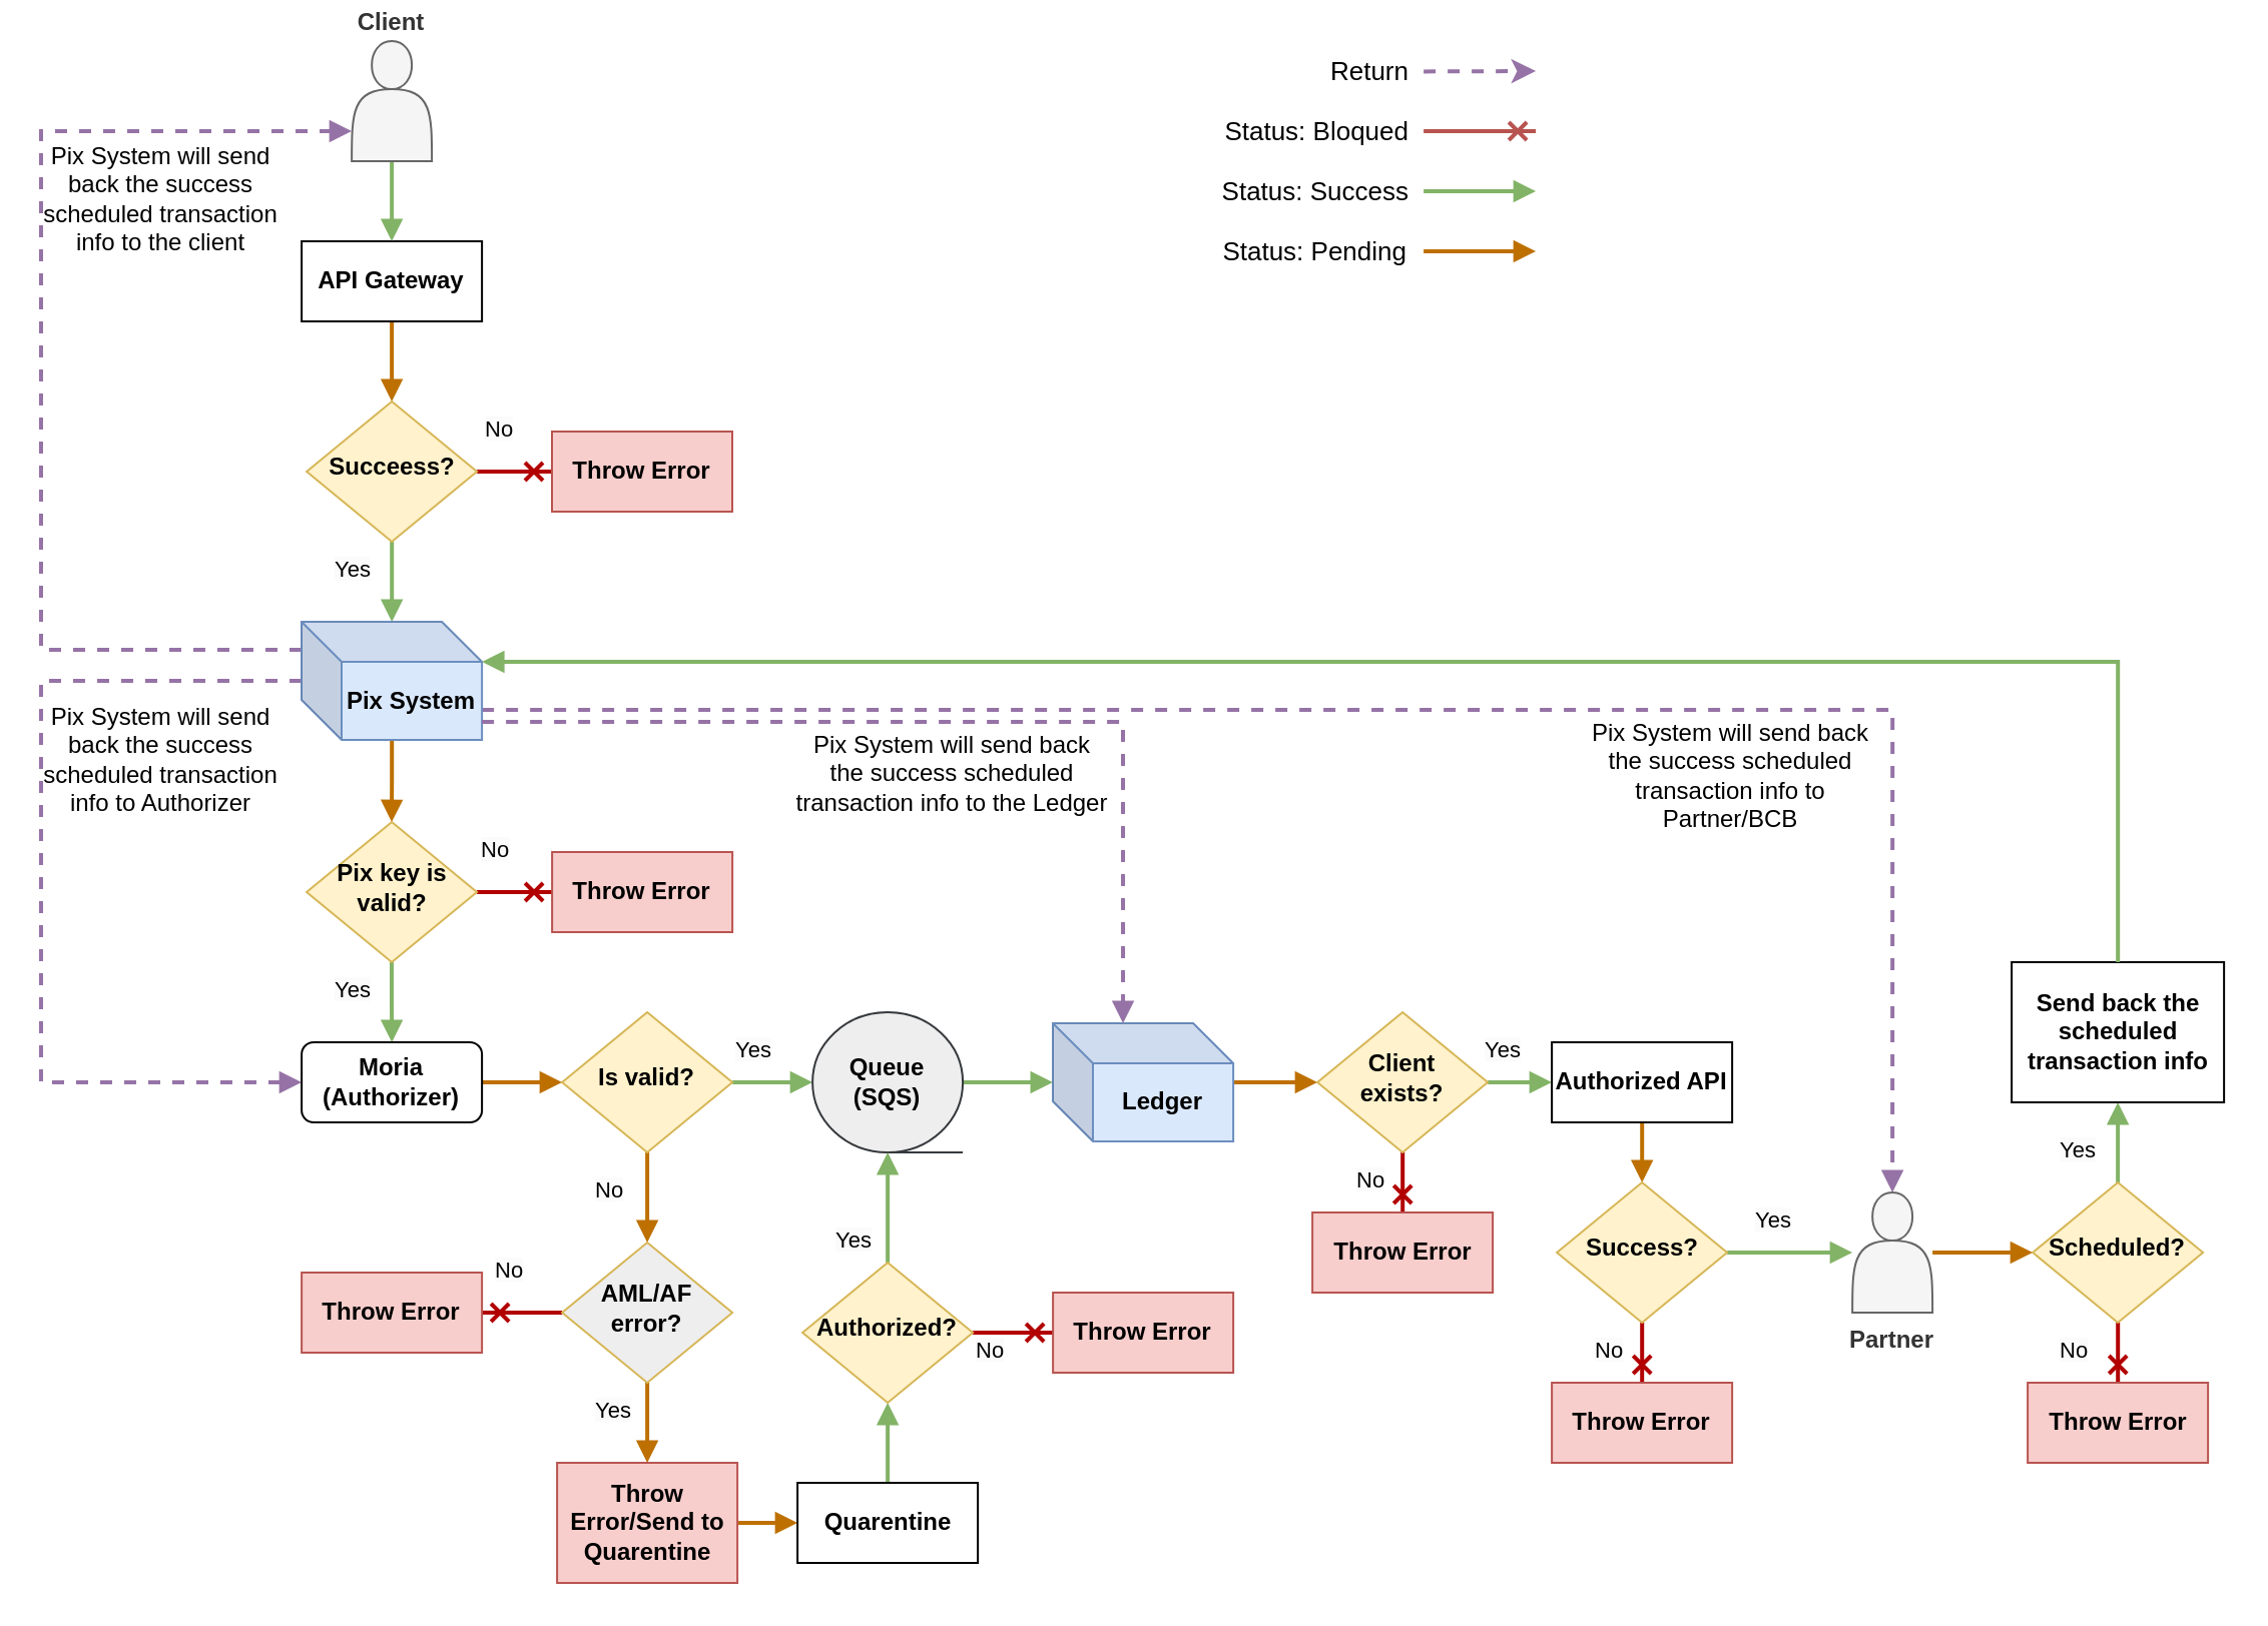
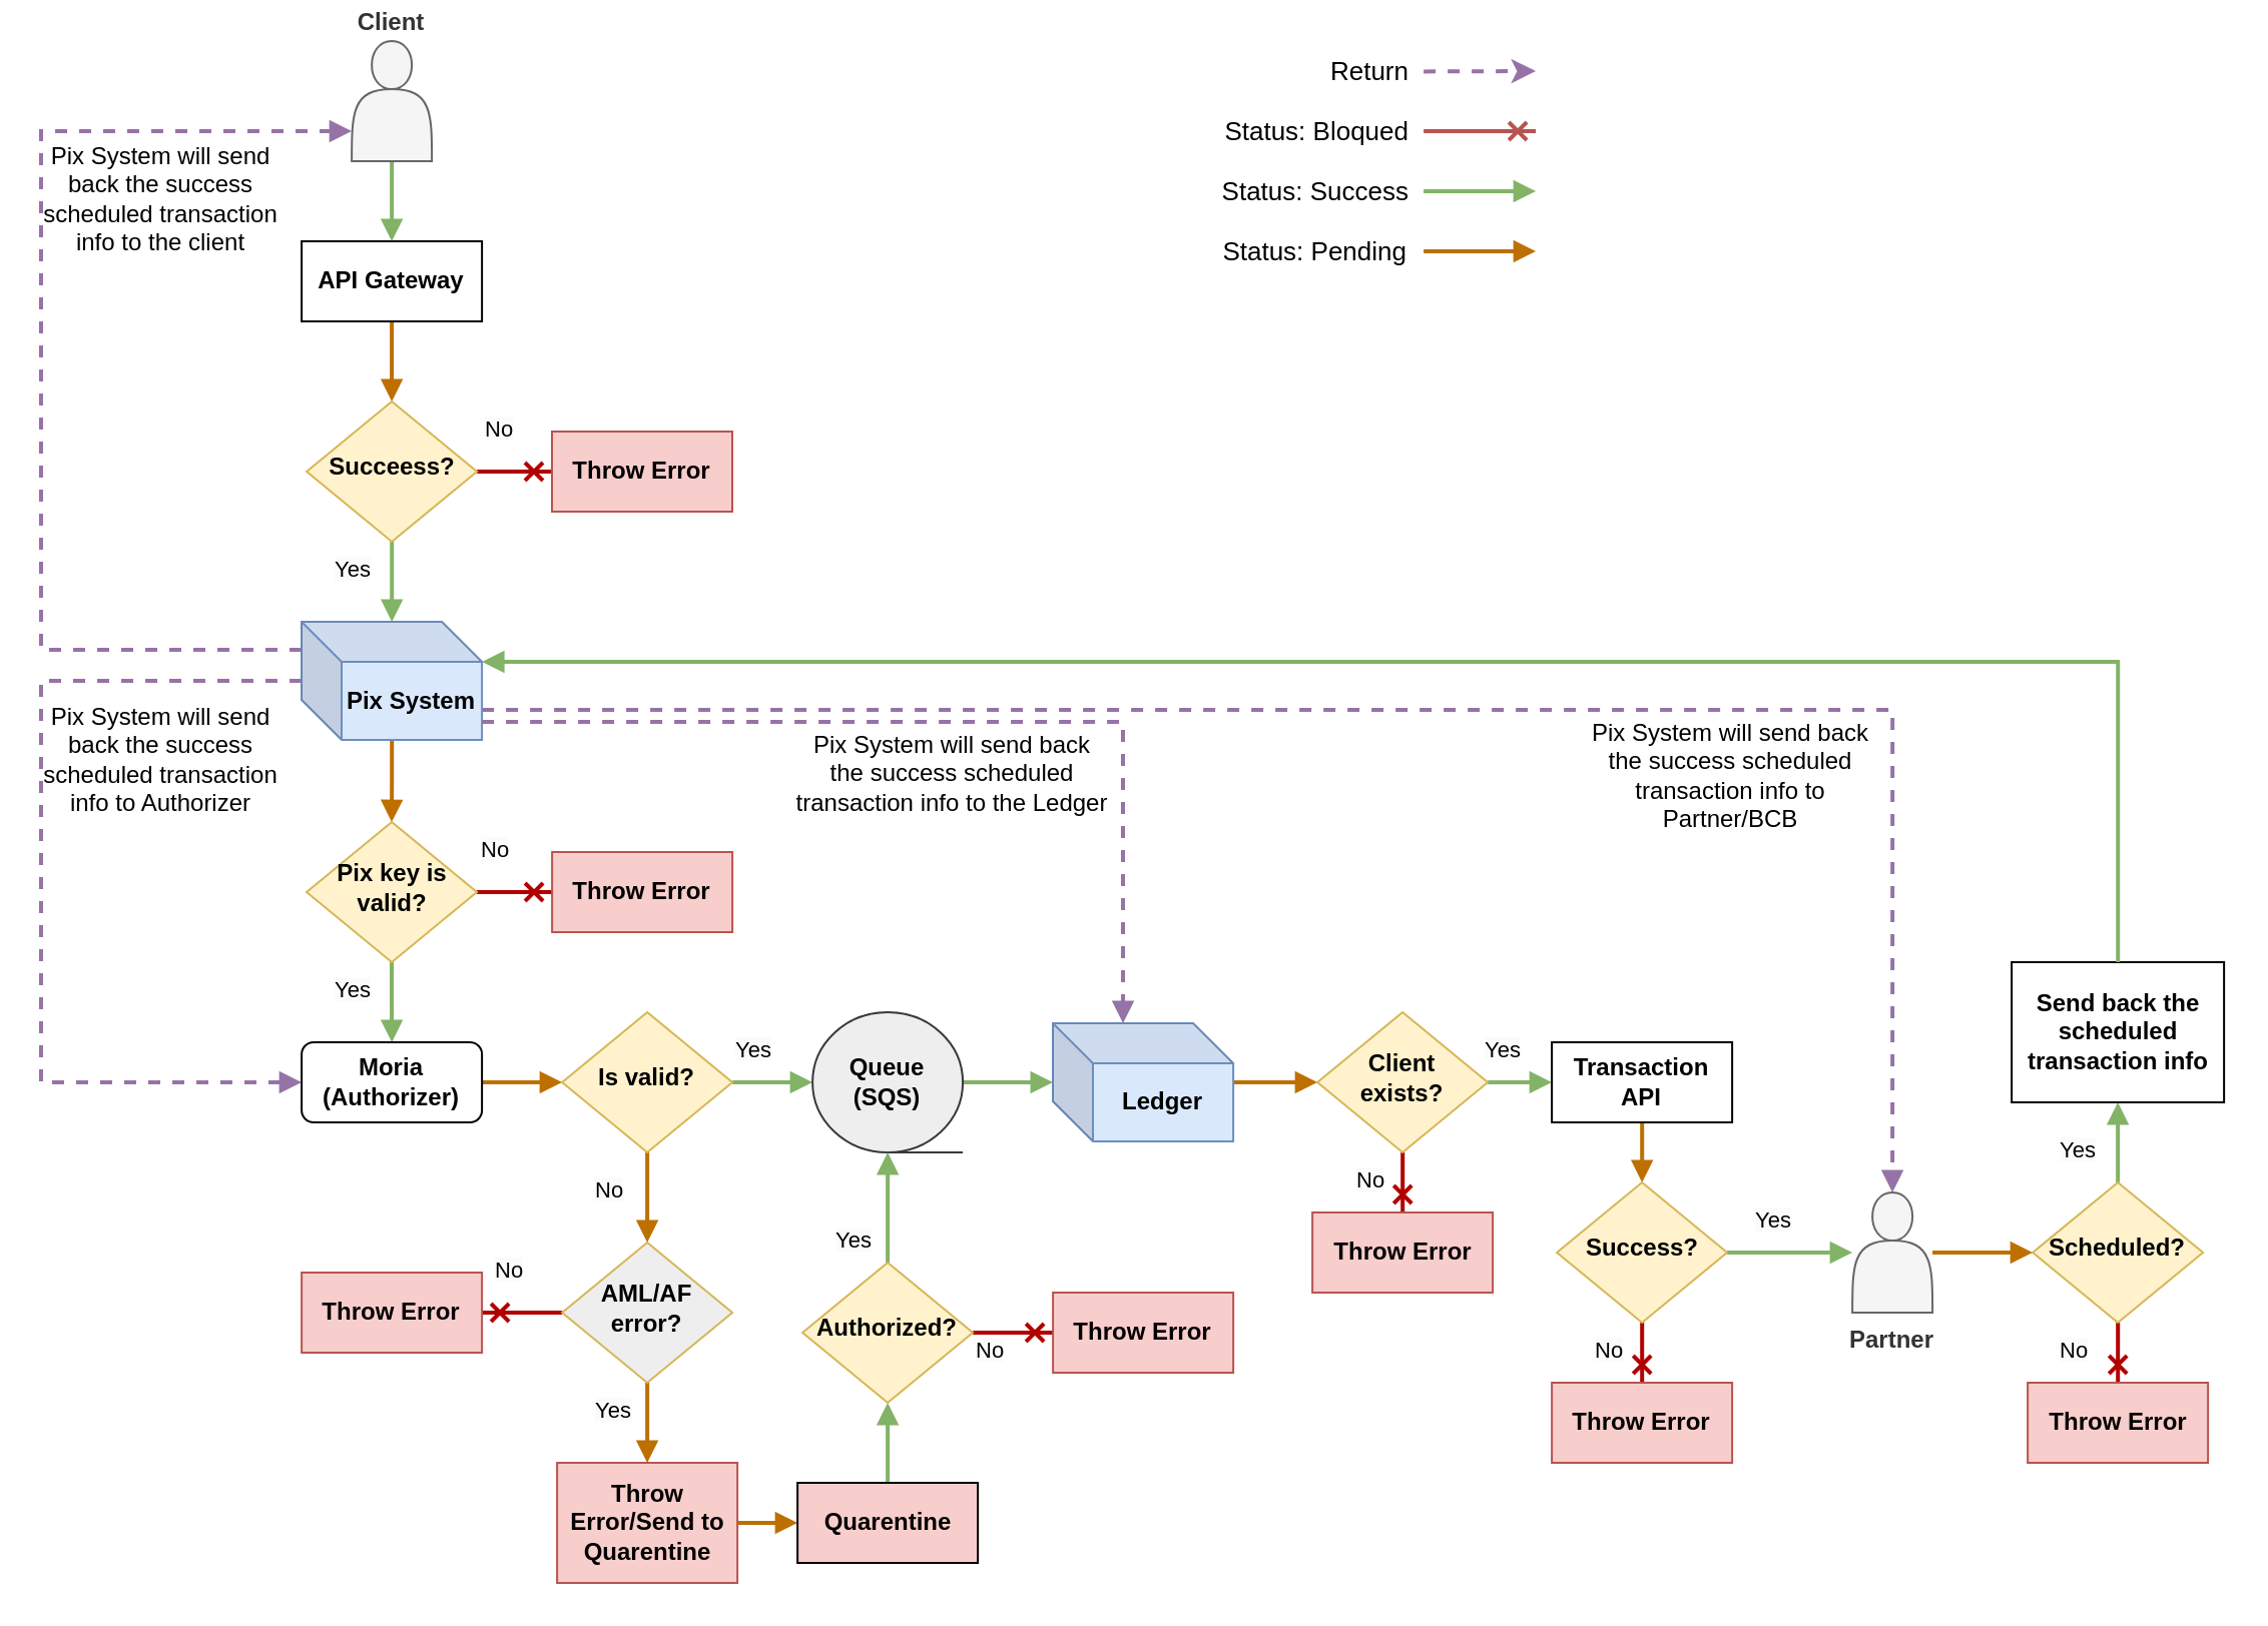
- <mxCell id="53" value="Authorized API" style="rounded=0;whiteSpace=wrap;html=1;fontStyle=1;" vertex="1" parent="1"><mxGeometry x="774.06" y="520" width="90" height="40" as="geometry" /></mxCell>
+ <mxCell id="53" value="Transaction API" style="rounded=0;whiteSpace=wrap;html=1;fontStyle=1;" vertex="1" parent="1"><mxGeometry x="774.06" y="520" width="90" height="40" as="geometry" /></mxCell>
- <mxCell id="41" value="Quarentine" style="rounded=0;whiteSpace=wrap;html=1;fontStyle=1;" vertex="1" parent="1"><mxGeometry x="397.56" y="740" width="90" height="40" as="geometry" /></mxCell>
+ <mxCell id="41" value="Quarentine" style="rounded=0;whiteSpace=wrap;html=1;fontStyle=1;fillColor=#f8cecc;" vertex="1" parent="1"><mxGeometry x="397.56" y="740" width="90" height="40" as="geometry" /></mxCell>
